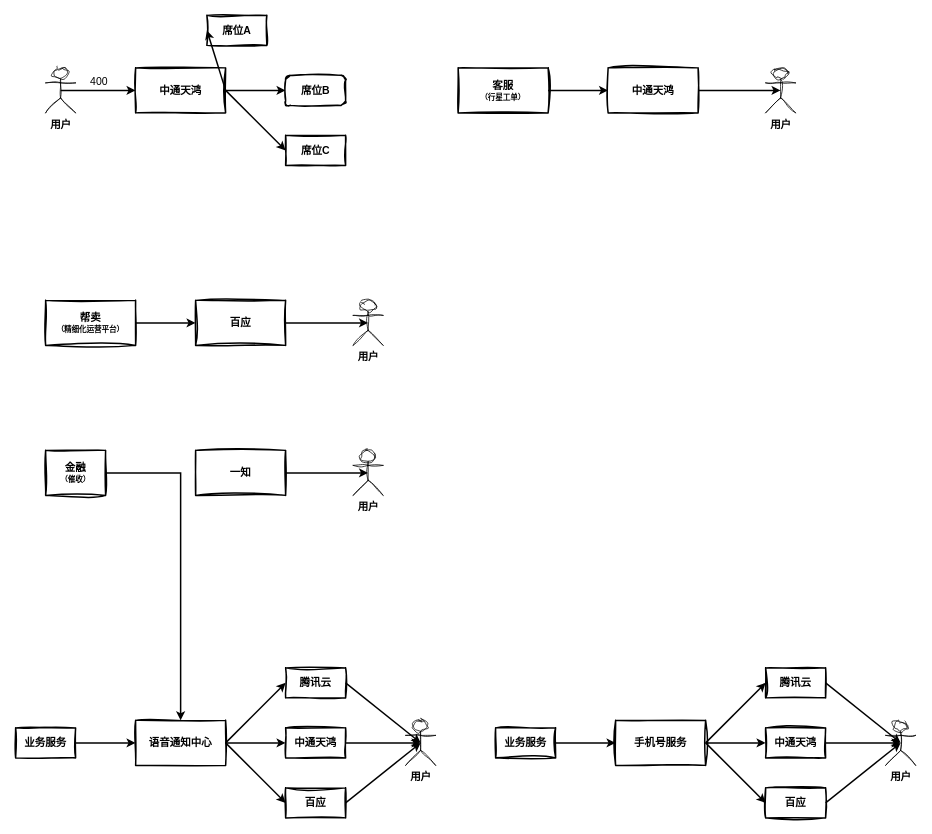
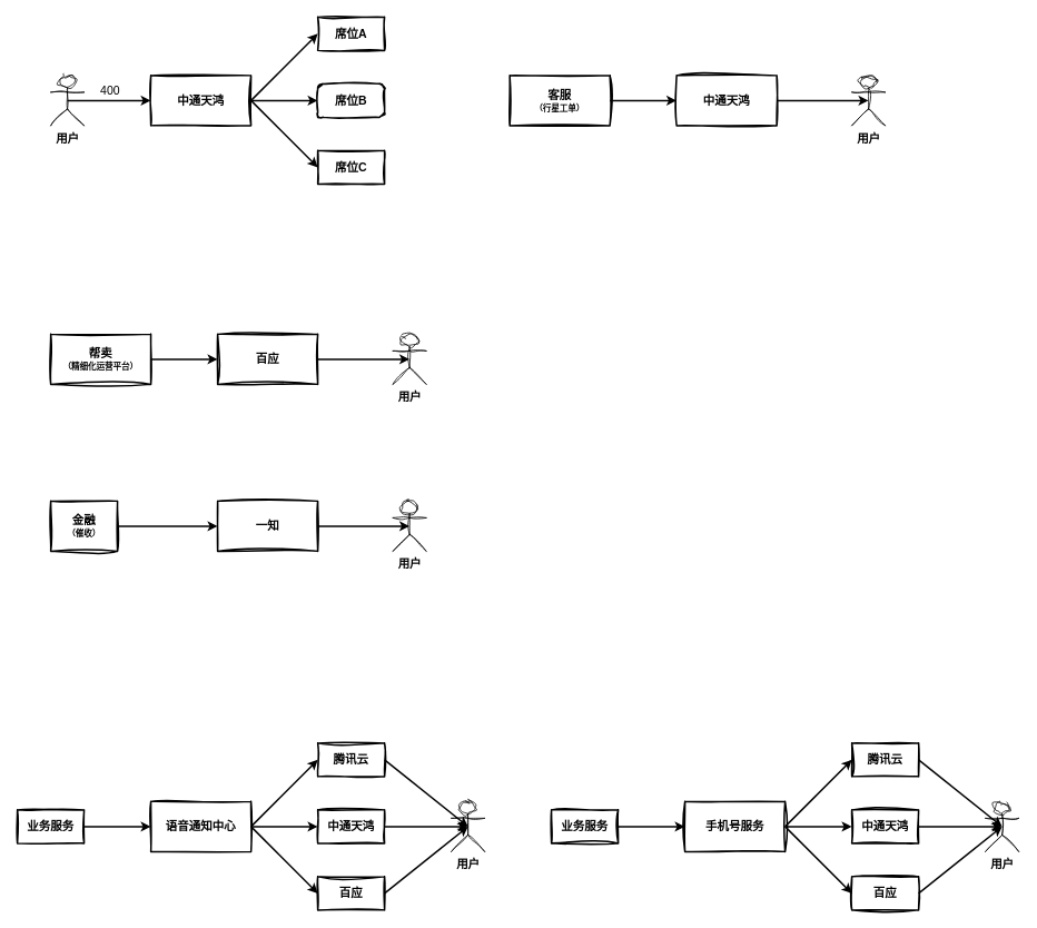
- <mxCell id="6" value="&lt;font style=&quot;font-size: 14px;&quot;&gt;&lt;b&gt;席位A&lt;/b&gt;&lt;/font&gt;" style="rounded=0;whiteSpace=wrap;html=1;fillColor=none;strokeWidth=2;sketch=1;curveFitting=1;jiggle=2;" parent="1" vertex="1"><mxGeometry x="275" y="20" width="80" height="40" as="geometry" /></mxCell>
+ <mxCell id="6" value="&lt;font style=&quot;font-size: 14px;&quot;&gt;&lt;b&gt;席位A&lt;/b&gt;&lt;/font&gt;" style="rounded=0;whiteSpace=wrap;html=1;fillColor=none;strokeWidth=2;sketch=1;curveFitting=1;jiggle=2;" parent="1" vertex="1"><mxGeometry x="380" y="20" width="80" height="40" as="geometry" /></mxCell>
- <mxCell id="24" style="edgeStyle=orthogonalEdgeStyle;rounded=0;orthogonalLoop=1;jettySize=auto;html=1;exitX=1;exitY=0.5;exitDx=0;exitDy=0;strokeWidth=2;" parent="1" source="22" target="28" edge="1"><mxGeometry relative="1" as="geometry"><mxPoint x="90" y="330" as="sourcePoint" /><mxPoint x="190" y="330" as="targetPoint" /></mxGeometry></mxCell>
+ <mxCell id="24" style="edgeStyle=orthogonalEdgeStyle;rounded=0;orthogonalLoop=1;jettySize=auto;html=1;exitX=1;exitY=0.5;exitDx=0;exitDy=0;entryX=0;entryY=0.5;entryDx=0;entryDy=0;strokeWidth=2;" parent="1" source="22" target="23" edge="1"><mxGeometry relative="1" as="geometry"><mxPoint x="90" y="330" as="sourcePoint" /><mxPoint x="190" y="330" as="targetPoint" /></mxGeometry></mxCell>
